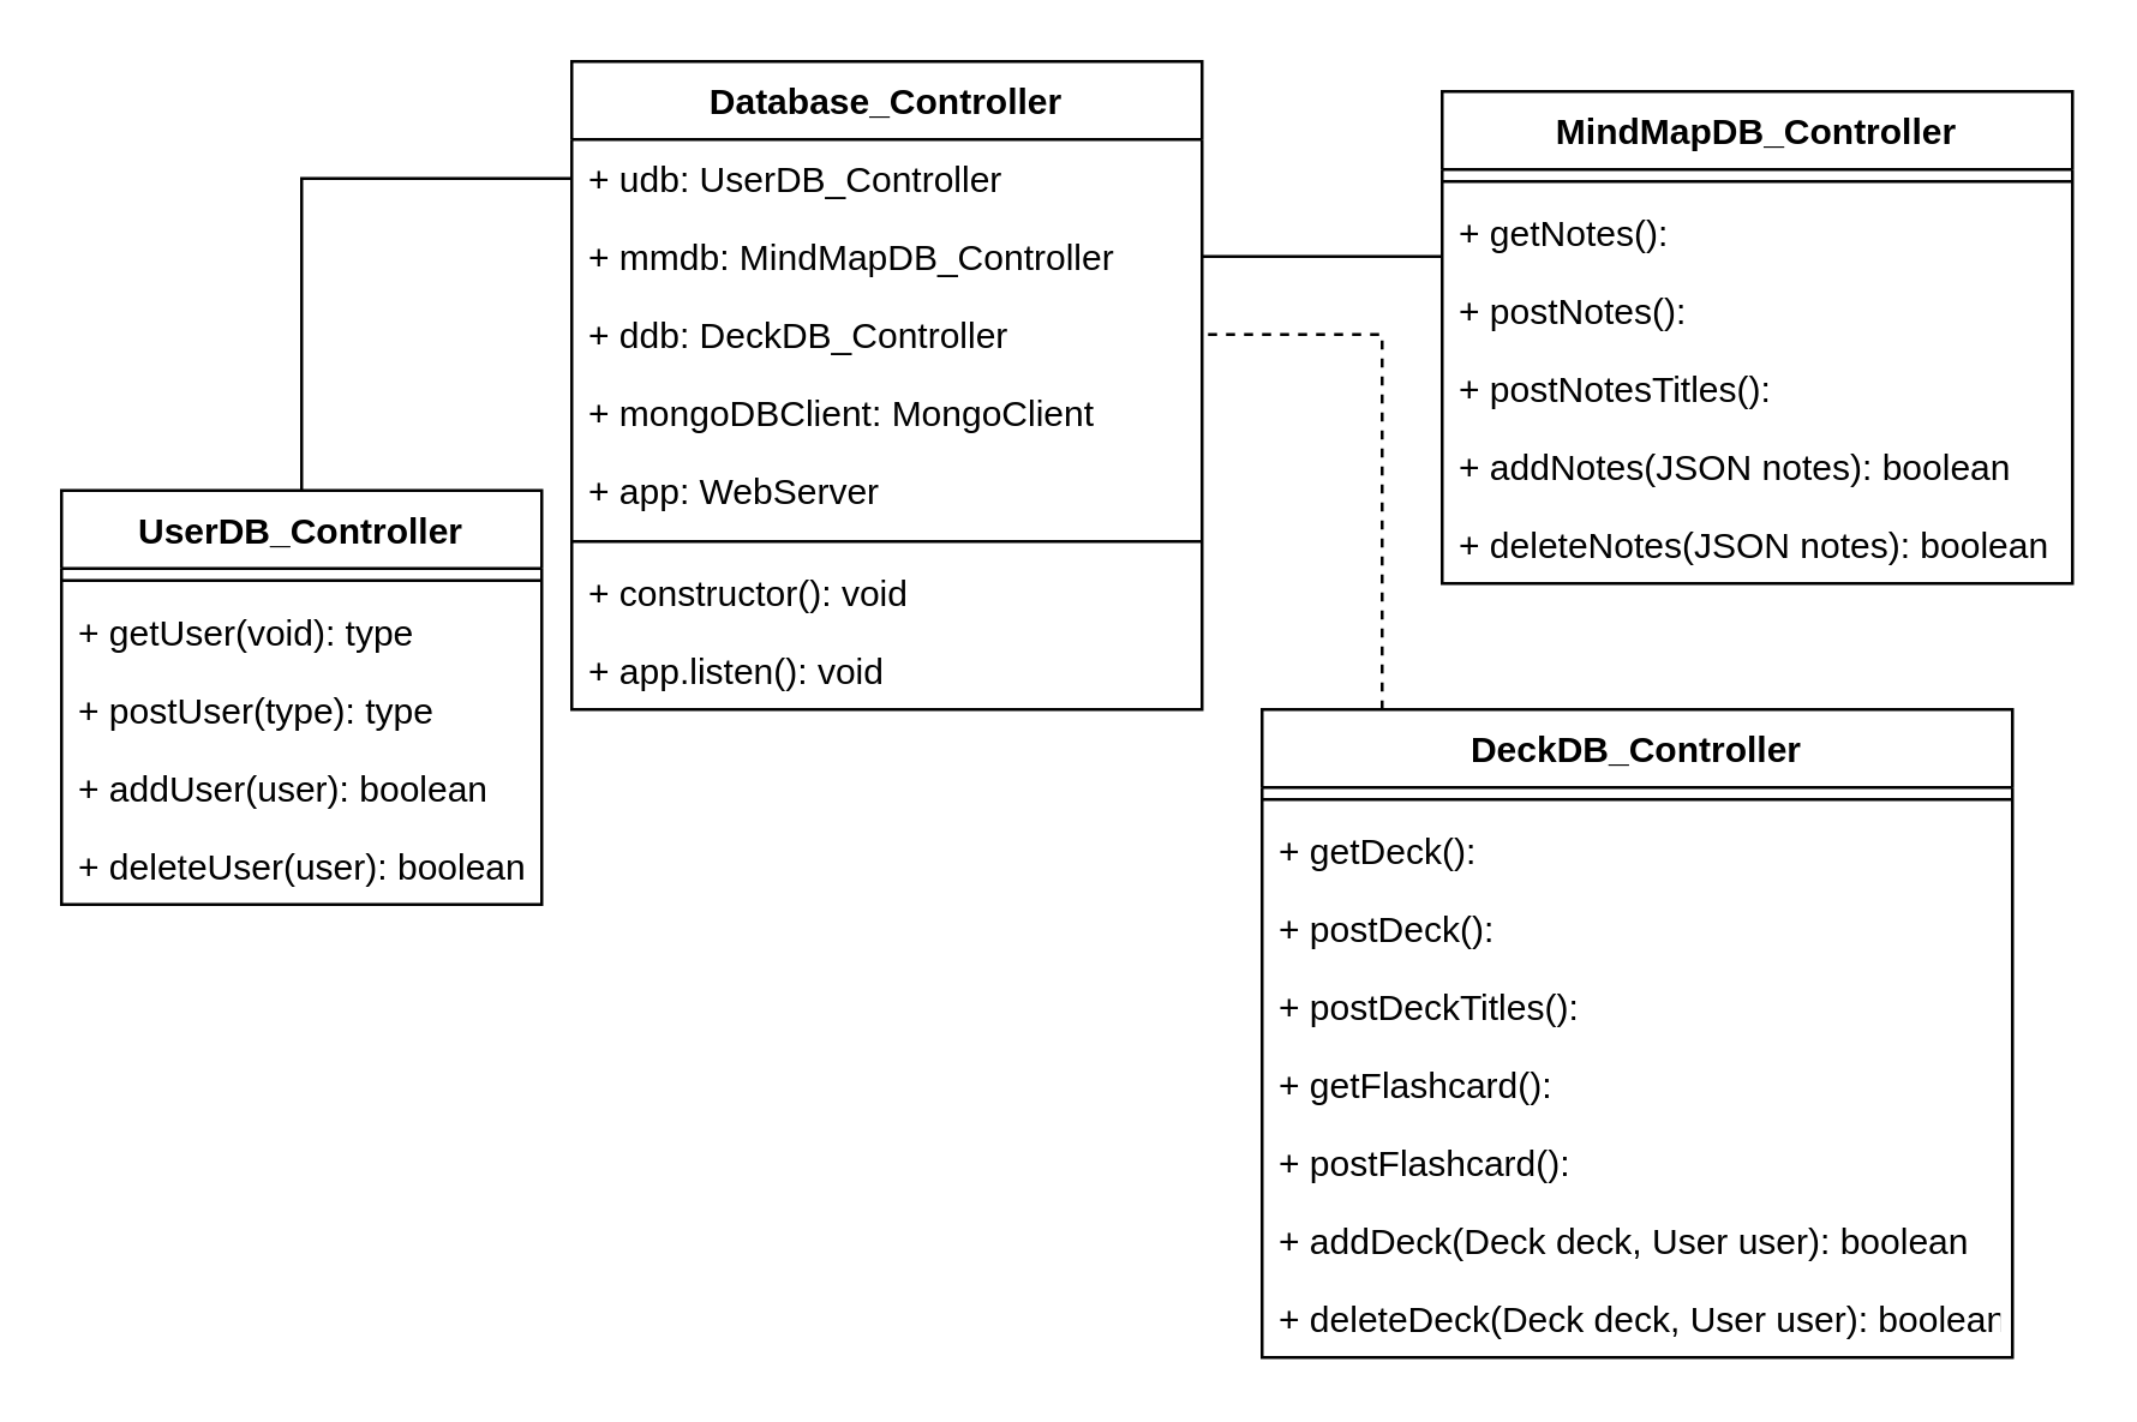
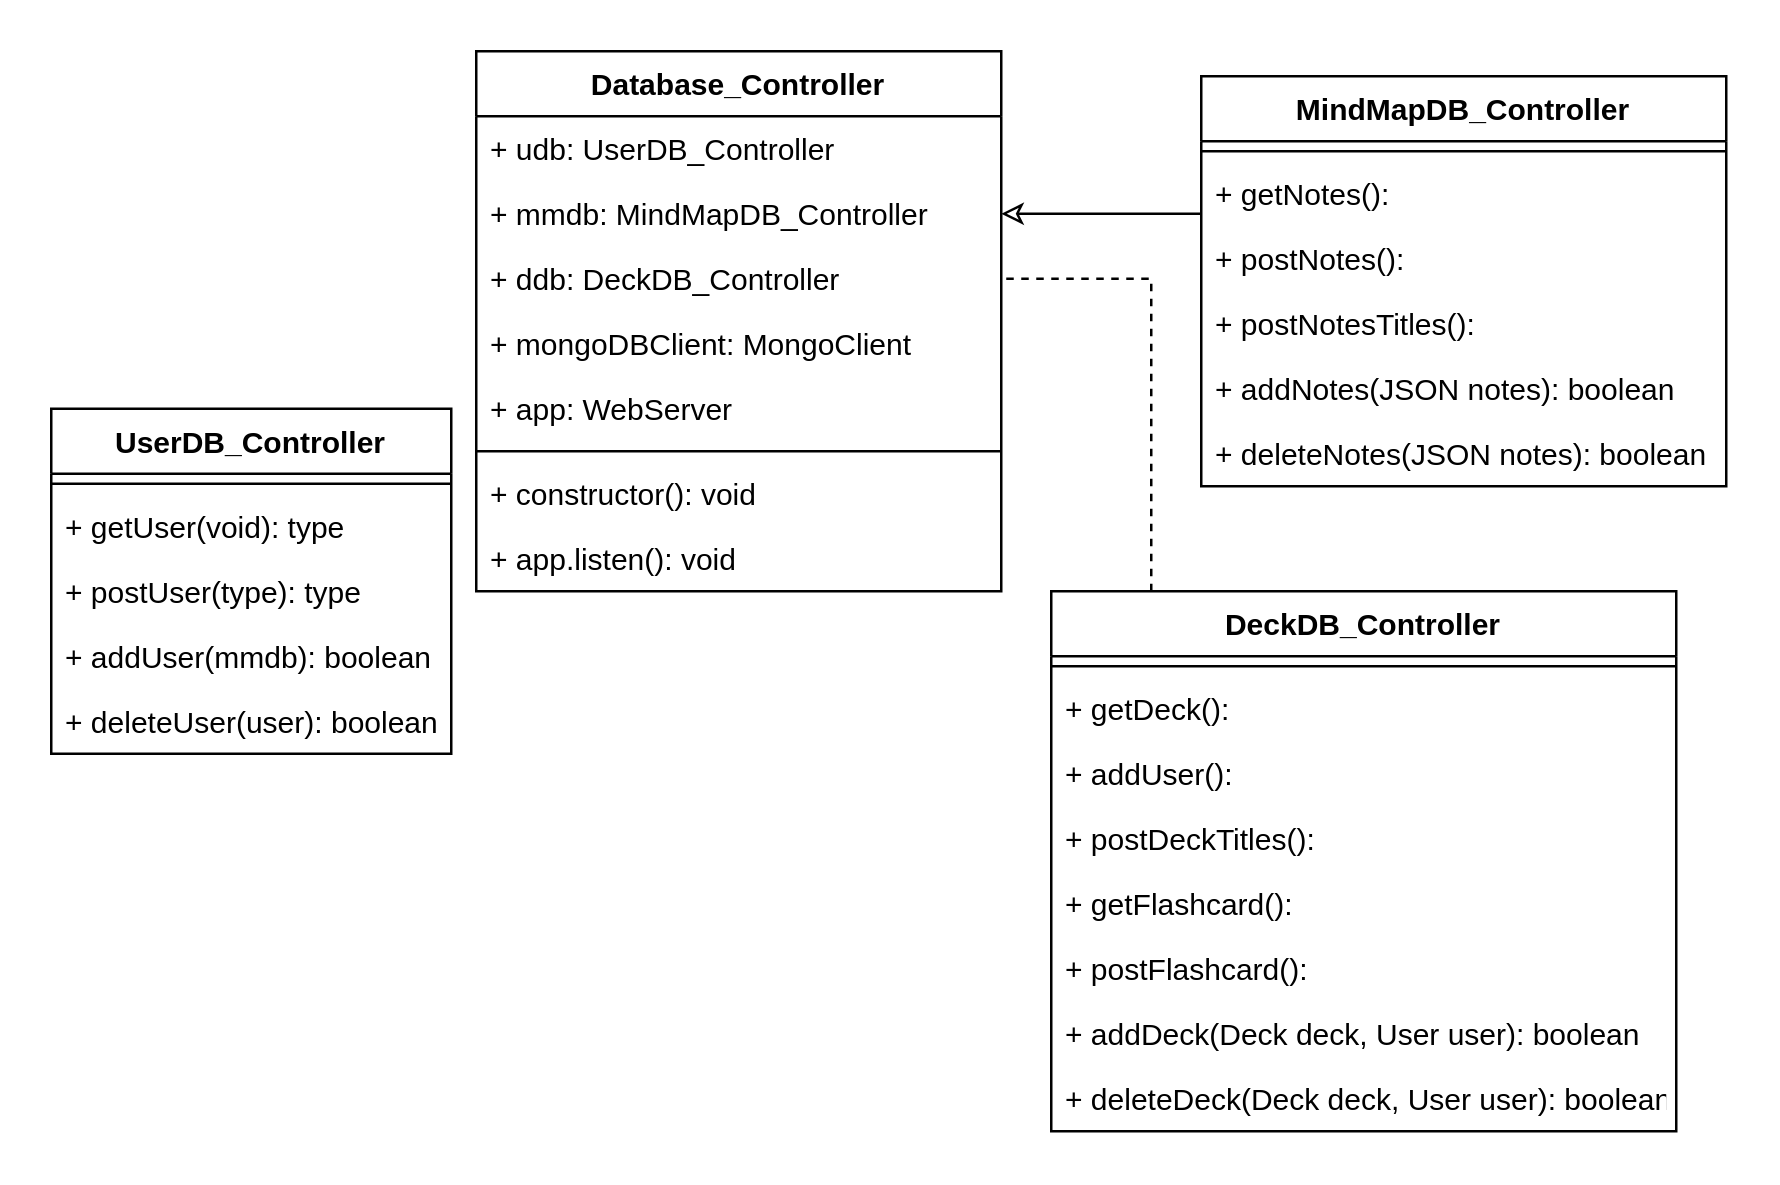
- <mxCell id="11" style="edgeStyle=orthogonalEdgeStyle;rounded=0;orthogonalLoop=1;jettySize=auto;html=1;endArrow=none;endFill=0;" edge="1" parent="1" source="12" target="3"><mxGeometry relative="1" as="geometry" /></mxCell>
- <mxCell id="28" style="edgeStyle=orthogonalEdgeStyle;rounded=0;orthogonalLoop=1;jettySize=auto;html=1;entryX=1;entryY=0.5;entryDx=0;entryDy=0;endArrow=none;endFill=0;" edge="1" parent="1" source="29" target="4"><mxGeometry relative="1" as="geometry"><Array as="points"><mxPoint x="450" y="85" /><mxPoint x="450" y="85" /></Array></mxGeometry></mxCell>
+ <mxCell id="28" style="edgeStyle=orthogonalEdgeStyle;rounded=0;orthogonalLoop=1;jettySize=auto;html=1;entryX=1;entryY=0.5;entryDx=0;entryDy=0;endArrow=classic;endFill=0;" edge="1" parent="1" source="29" target="4"><mxGeometry relative="1" as="geometry"><Array as="points"><mxPoint x="450" y="85" /><mxPoint x="450" y="85" /></Array></mxGeometry></mxCell>
- <mxCell id="16" value="+ addUser(user): boolean" style="text;strokeColor=none;fillColor=none;align=left;verticalAlign=top;spacingLeft=4;spacingRight=4;overflow=hidden;rotatable=0;points=[[0,0.5],[1,0.5]];portConstraint=eastwest;" vertex="1" parent="12"><mxGeometry y="86" width="160" height="26" as="geometry" /></mxCell>
+ <mxCell id="16" value="+ addUser(mmdb): boolean" style="text;strokeColor=none;fillColor=none;align=left;verticalAlign=top;spacingLeft=4;spacingRight=4;overflow=hidden;rotatable=0;points=[[0,0.5],[1,0.5]];portConstraint=eastwest;" vertex="1" parent="12"><mxGeometry y="86" width="160" height="26" as="geometry" /></mxCell>
- <mxCell id="22" value="+ postDeck(): " style="text;strokeColor=none;fillColor=none;align=left;verticalAlign=top;spacingLeft=4;spacingRight=4;overflow=hidden;rotatable=0;points=[[0,0.5],[1,0.5]];portConstraint=eastwest;" vertex="1" parent="19"><mxGeometry y="60" width="250" height="26" as="geometry" /></mxCell>
+ <mxCell id="22" value="+ addUser(): " style="text;strokeColor=none;fillColor=none;align=left;verticalAlign=top;spacingLeft=4;spacingRight=4;overflow=hidden;rotatable=0;points=[[0,0.5],[1,0.5]];portConstraint=eastwest;" vertex="1" parent="19"><mxGeometry y="60" width="250" height="26" as="geometry" /></mxCell>
